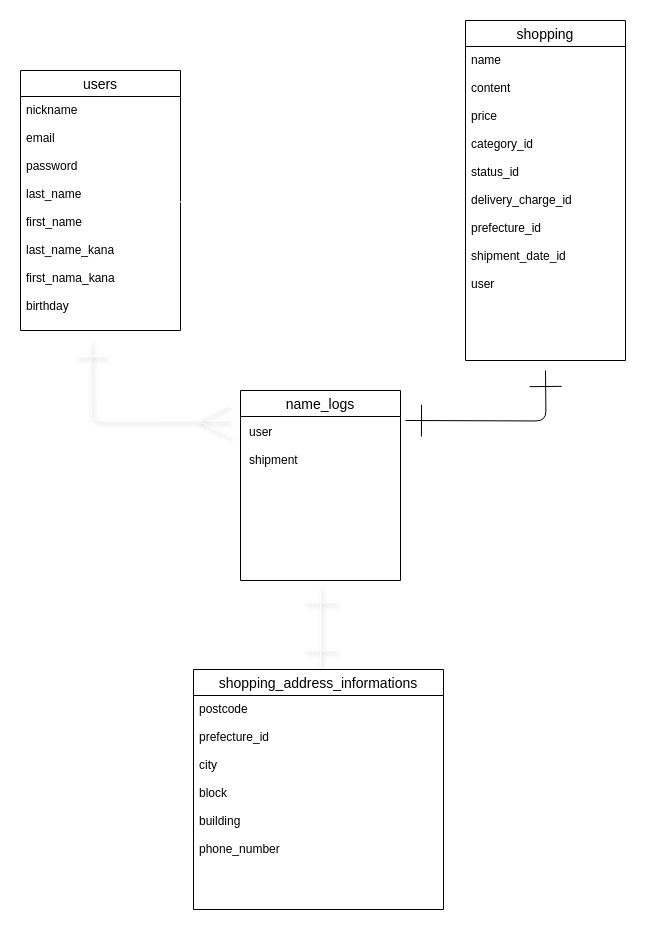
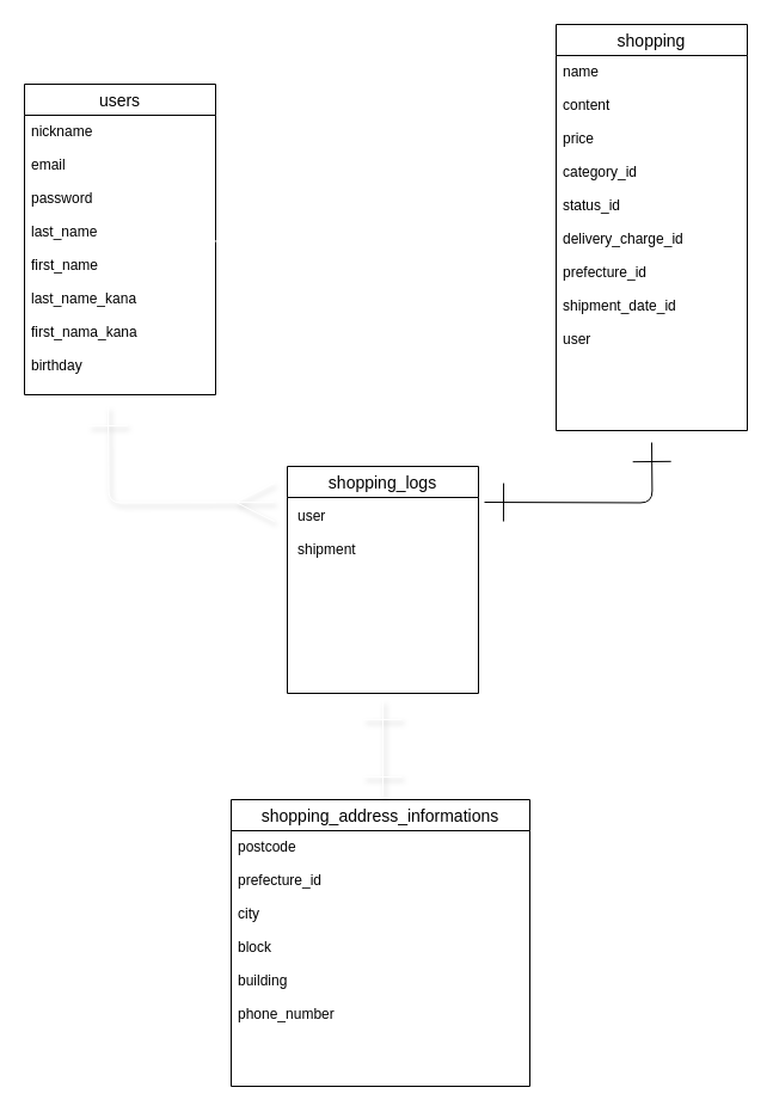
- <mxCell id="11" value="name_logs" style="swimlane;fontStyle=0;childLayout=stackLayout;horizontal=1;startSize=26;horizontalStack=0;resizeParent=1;resizeParentMax=0;resizeLast=0;collapsible=1;marginBottom=0;align=center;fontSize=14;" vertex="1" parent="1"><mxGeometry x="240" y="390" width="160" height="190" as="geometry" /></mxCell>
+ <mxCell id="11" value="shopping_logs" style="swimlane;fontStyle=0;childLayout=stackLayout;horizontal=1;startSize=26;horizontalStack=0;resizeParent=1;resizeParentMax=0;resizeLast=0;collapsible=1;marginBottom=0;align=center;fontSize=14;" vertex="1" parent="1"><mxGeometry x="240" y="390" width="160" height="190" as="geometry" /></mxCell>
